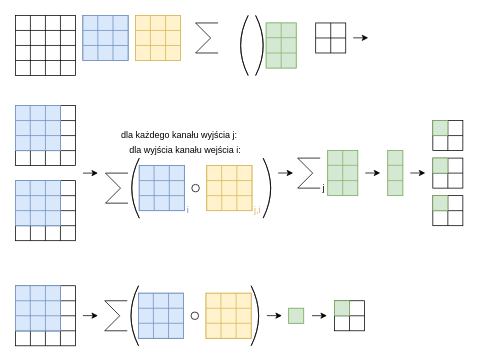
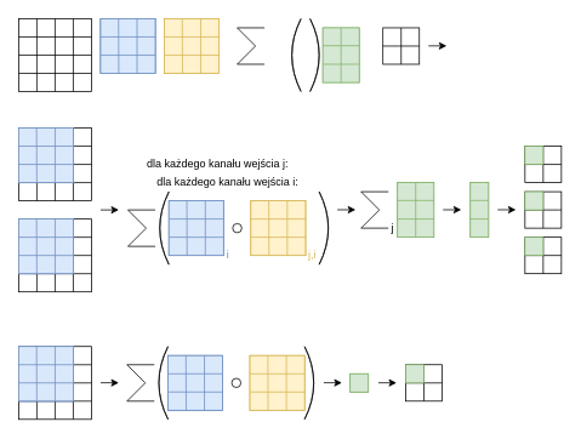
- <mxCell id="140" value="dla każdego kanału wyjścia j:" style="text;html=1;strokeColor=none;fillColor=none;align=left;verticalAlign=middle;whiteSpace=wrap;rounded=0;" parent="1" vertex="1"><mxGeometry x="159" y="170" width="160" height="20" as="geometry" /></mxCell>
+ <mxCell id="140" value="dla każdego kanału wejścia j:" style="text;html=1;strokeColor=none;fillColor=none;align=left;verticalAlign=middle;whiteSpace=wrap;rounded=0;" parent="1" vertex="1"><mxGeometry x="159" y="170" width="160" height="20" as="geometry" /></mxCell>
- <mxCell id="141" value="dla wyjścia kanału wejścia i:" style="text;html=1;strokeColor=none;fillColor=none;align=left;verticalAlign=middle;whiteSpace=wrap;rounded=0;" parent="1" vertex="1"><mxGeometry x="170" y="190" width="167" height="20" as="geometry" /></mxCell>
+ <mxCell id="141" value="dla każdego kanału wejścia i:" style="text;html=1;strokeColor=none;fillColor=none;align=left;verticalAlign=middle;whiteSpace=wrap;rounded=0;" parent="1" vertex="1"><mxGeometry x="170" y="190" width="167" height="20" as="geometry" /></mxCell>
